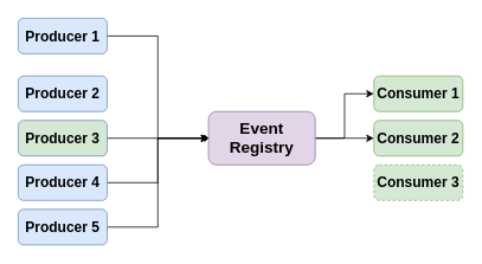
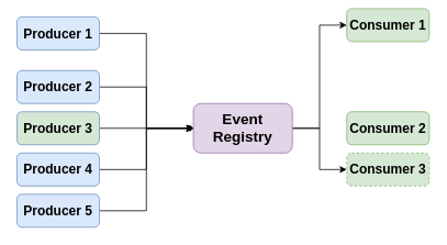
+ <mxCell id="4" style="edgeStyle=orthogonalEdgeStyle;rounded=0;orthogonalLoop=1;jettySize=auto;html=1;exitX=1;exitY=0.5;exitDx=0;exitDy=0;entryX=0;entryY=0.5;entryDx=0;entryDy=0;" edge="1" parent="1" source="5" target="18"><mxGeometry relative="1" as="geometry" /></mxCell>
- <mxCell id="12" value="Consumer 1" style="rounded=1;whiteSpace=wrap;html=1;fontStyle=1;fillColor=#d5e8d4;strokeColor=#82b366;fontSize=16;" vertex="1" parent="1"><mxGeometry x="420" y="85" width="100" height="40" as="geometry" /></mxCell>
+ <mxCell id="12" value="Consumer 1" style="rounded=1;whiteSpace=wrap;html=1;fontStyle=1;fillColor=#d5e8d4;strokeColor=#82b366;fontSize=16;" vertex="1" parent="1"><mxGeometry x="420" y="10" width="100" height="40" as="geometry" /></mxCell>
- <mxCell id="16" style="edgeStyle=orthogonalEdgeStyle;rounded=0;orthogonalLoop=1;jettySize=auto;html=1;exitX=1;exitY=0.5;exitDx=0;exitDy=0;entryX=0;entryY=0.5;entryDx=0;entryDy=0;" edge="1" parent="1" source="18" target="13"><mxGeometry relative="1" as="geometry" /></mxCell>
+ <mxCell id="17" style="edgeStyle=orthogonalEdgeStyle;rounded=0;orthogonalLoop=1;jettySize=auto;html=1;exitX=1;exitY=0.5;exitDx=0;exitDy=0;entryX=0;entryY=0.5;entryDx=0;entryDy=0;" edge="1" parent="1" source="18" target="14"><mxGeometry relative="1" as="geometry" /></mxCell>
